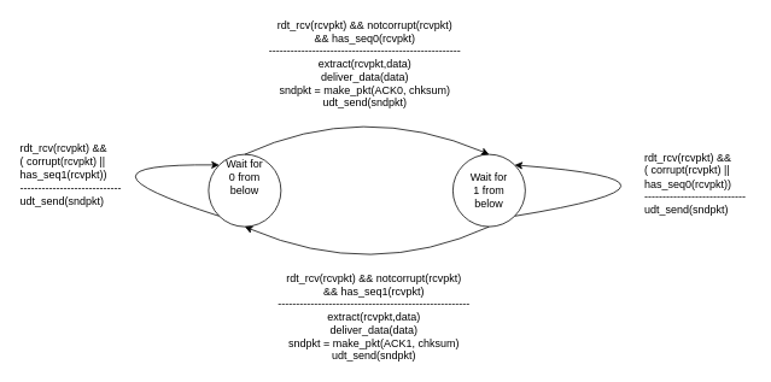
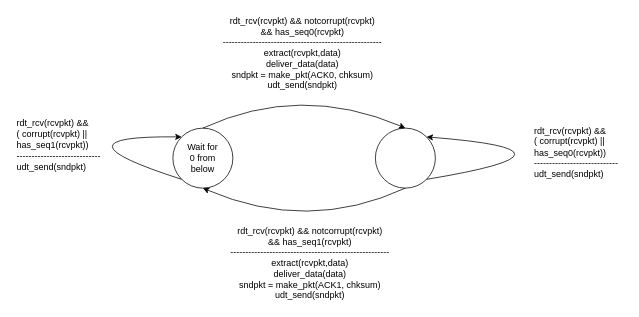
- <mxCell id="3" value="Wait for &lt;br/&gt;0 from &lt;br/&gt;below" style="text;html=1;strokeColor=none;fillColor=none;align=center;verticalAlign=middle;whiteSpace=wrap;rounded=0;" vertex="1" parent="1"><mxGeometry x="240" y="180" width="60" height="30" as="geometry" /></mxCell>
+ <mxCell id="3" value="Wait for &lt;br/&gt;0 from &lt;br/&gt;below" style="text;html=1;strokeColor=none;fillColor=none;align=center;verticalAlign=middle;whiteSpace=wrap;rounded=0;" vertex="1" parent="1"><mxGeometry x="240" y="195" width="60" height="30" as="geometry" /></mxCell>
- <mxCell id="5" value="Wait for &lt;br&gt;1 from &lt;br&gt;below" style="text;html=1;strokeColor=none;fillColor=none;align=center;verticalAlign=middle;whiteSpace=wrap;rounded=0;" vertex="1" parent="1"><mxGeometry x="510" y="195" width="60" height="30" as="geometry" /></mxCell>
